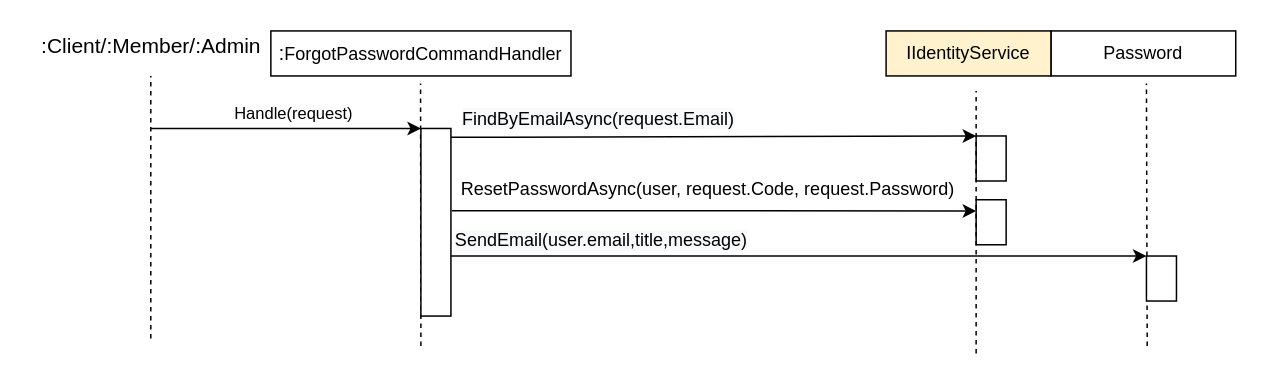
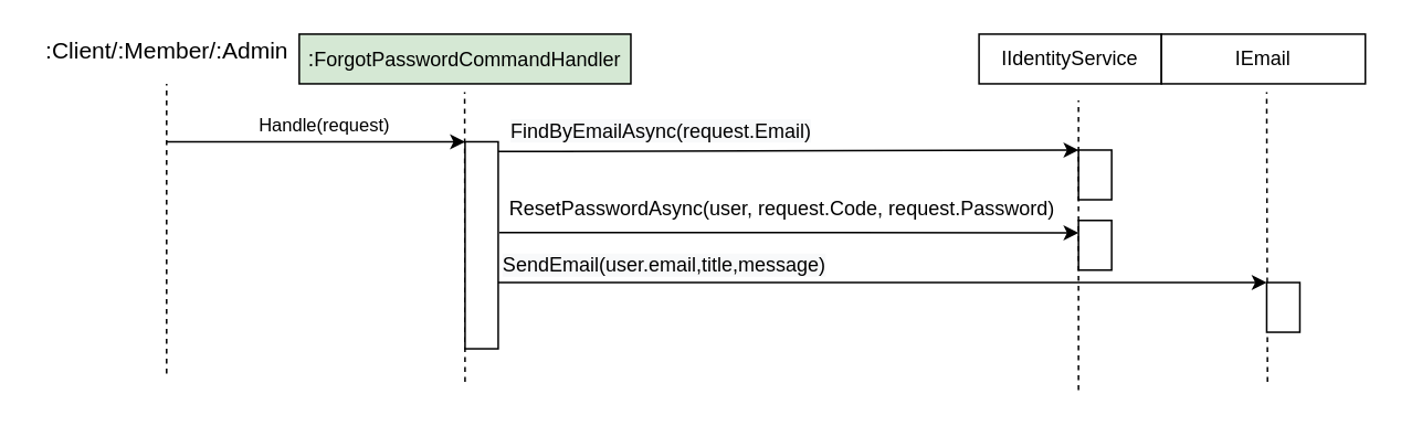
- <mxCell id="2" value="&lt;span style=&quot;font-size: 13px&quot;&gt;:&lt;/span&gt;&lt;span style=&quot;font-size: 12px&quot;&gt;ForgotPasswordCommand&lt;/span&gt;&lt;span style=&quot;font-size: 12px&quot;&gt;Handler&lt;/span&gt;" style="rounded=0;whiteSpace=wrap;html=1;fontSize=13;" parent="1" vertex="1"><mxGeometry x="180" y="20" width="200" height="30" as="geometry" /></mxCell>
+ <mxCell id="2" value="&lt;span style=&quot;font-size: 13px&quot;&gt;:&lt;/span&gt;&lt;span style=&quot;font-size: 12px&quot;&gt;ForgotPasswordCommand&lt;/span&gt;&lt;span style=&quot;font-size: 12px&quot;&gt;Handler&lt;/span&gt;" style="rounded=0;whiteSpace=wrap;html=1;fontSize=13;fillColor=#d5e8d4;" parent="1" vertex="1"><mxGeometry x="180" y="20" width="200" height="30" as="geometry" /></mxCell>
- <mxCell id="15" value="IIdentityService" style="rounded=0;whiteSpace=wrap;html=1;fillColor=#fff2cc;" parent="1" vertex="1"><mxGeometry x="590" y="20" width="110" height="30" as="geometry" /></mxCell>
+ <mxCell id="15" value="IIdentityService" style="rounded=0;whiteSpace=wrap;html=1;" parent="1" vertex="1"><mxGeometry x="590" y="20" width="110" height="30" as="geometry" /></mxCell>
- <mxCell id="17" value="&lt;span&gt;Password&lt;/span&gt;" style="rounded=0;whiteSpace=wrap;html=1;" parent="1" vertex="1"><mxGeometry x="700" y="20" width="123" height="30" as="geometry" /></mxCell>
+ <mxCell id="17" value="&lt;span&gt;IEmail&lt;/span&gt;" style="rounded=0;whiteSpace=wrap;html=1;" parent="1" vertex="1"><mxGeometry x="700" y="20" width="123" height="30" as="geometry" /></mxCell>
